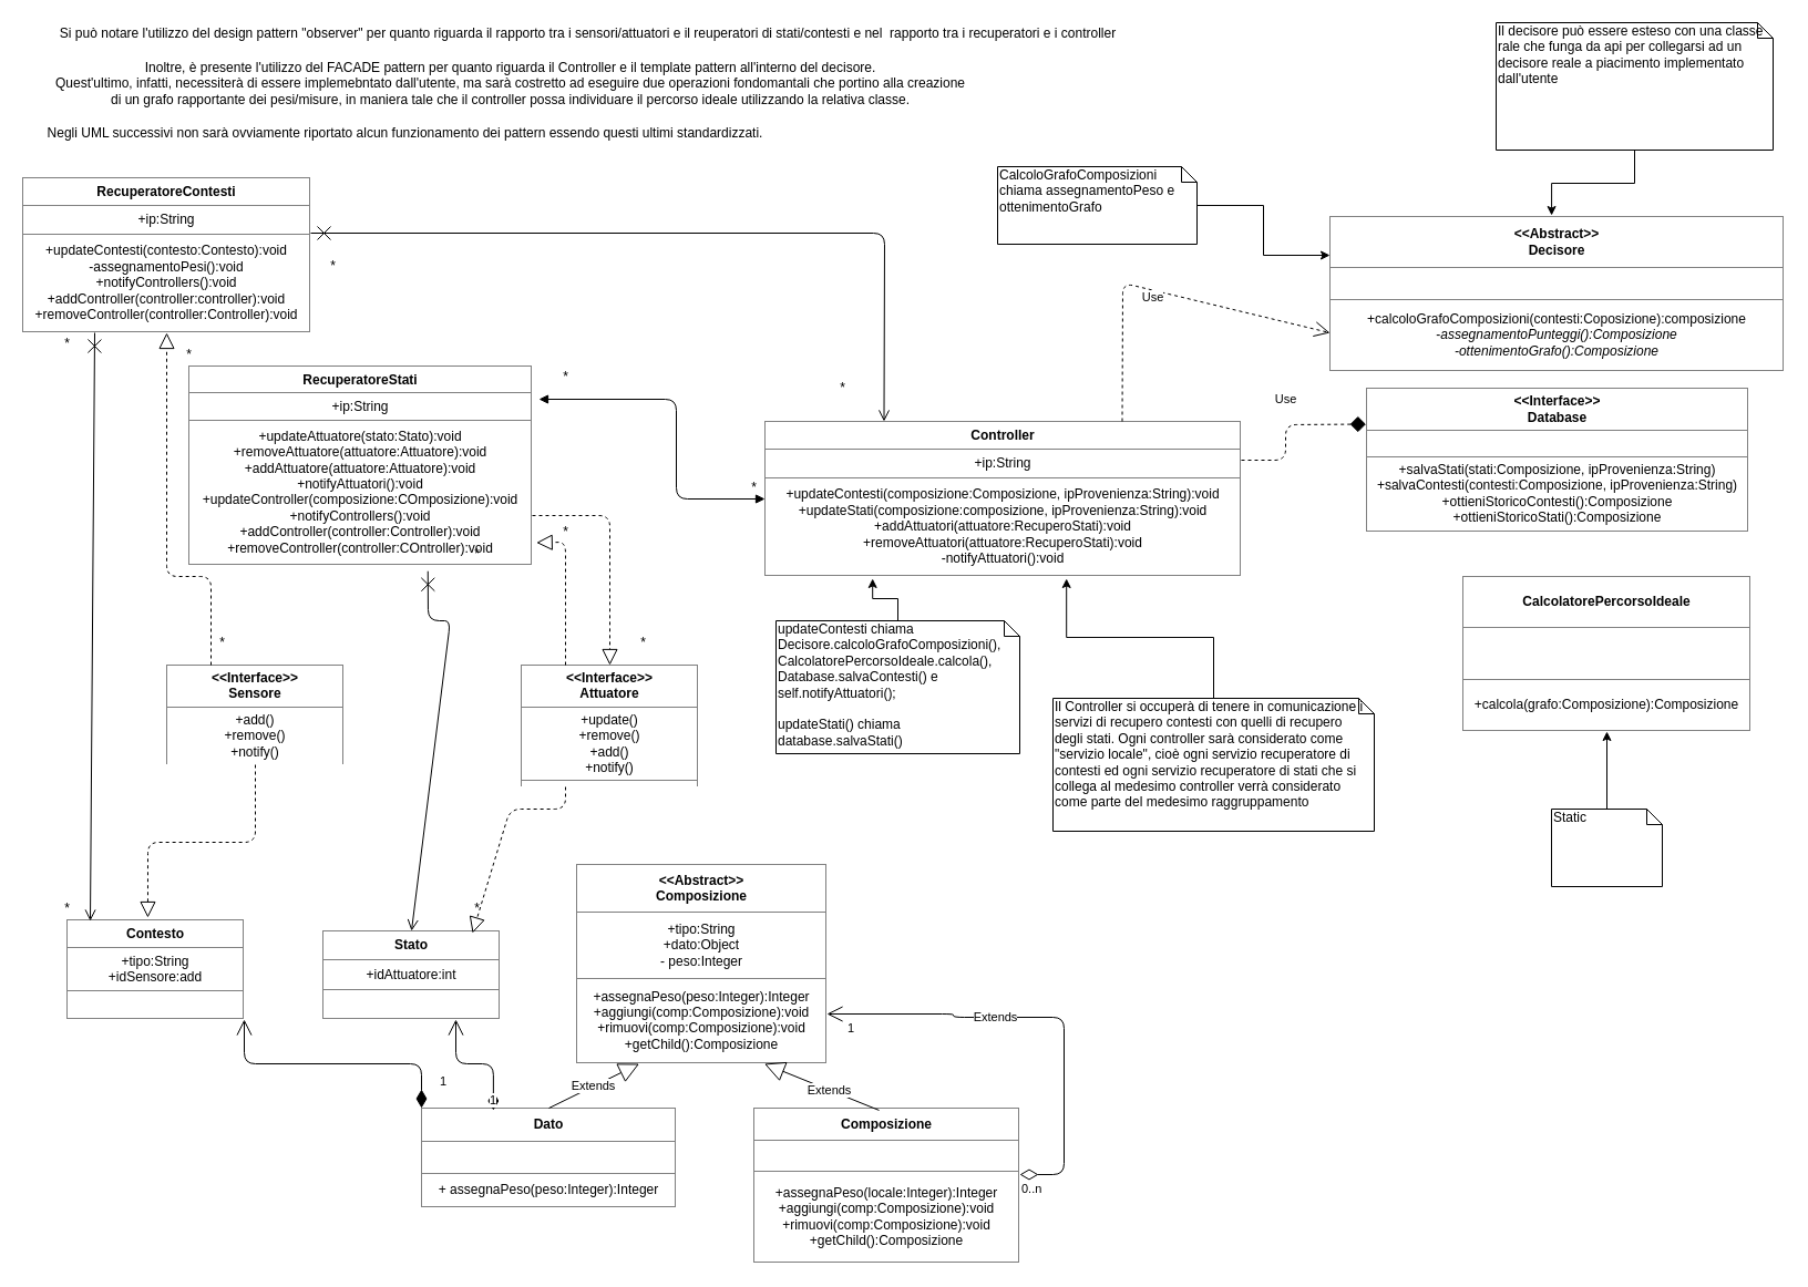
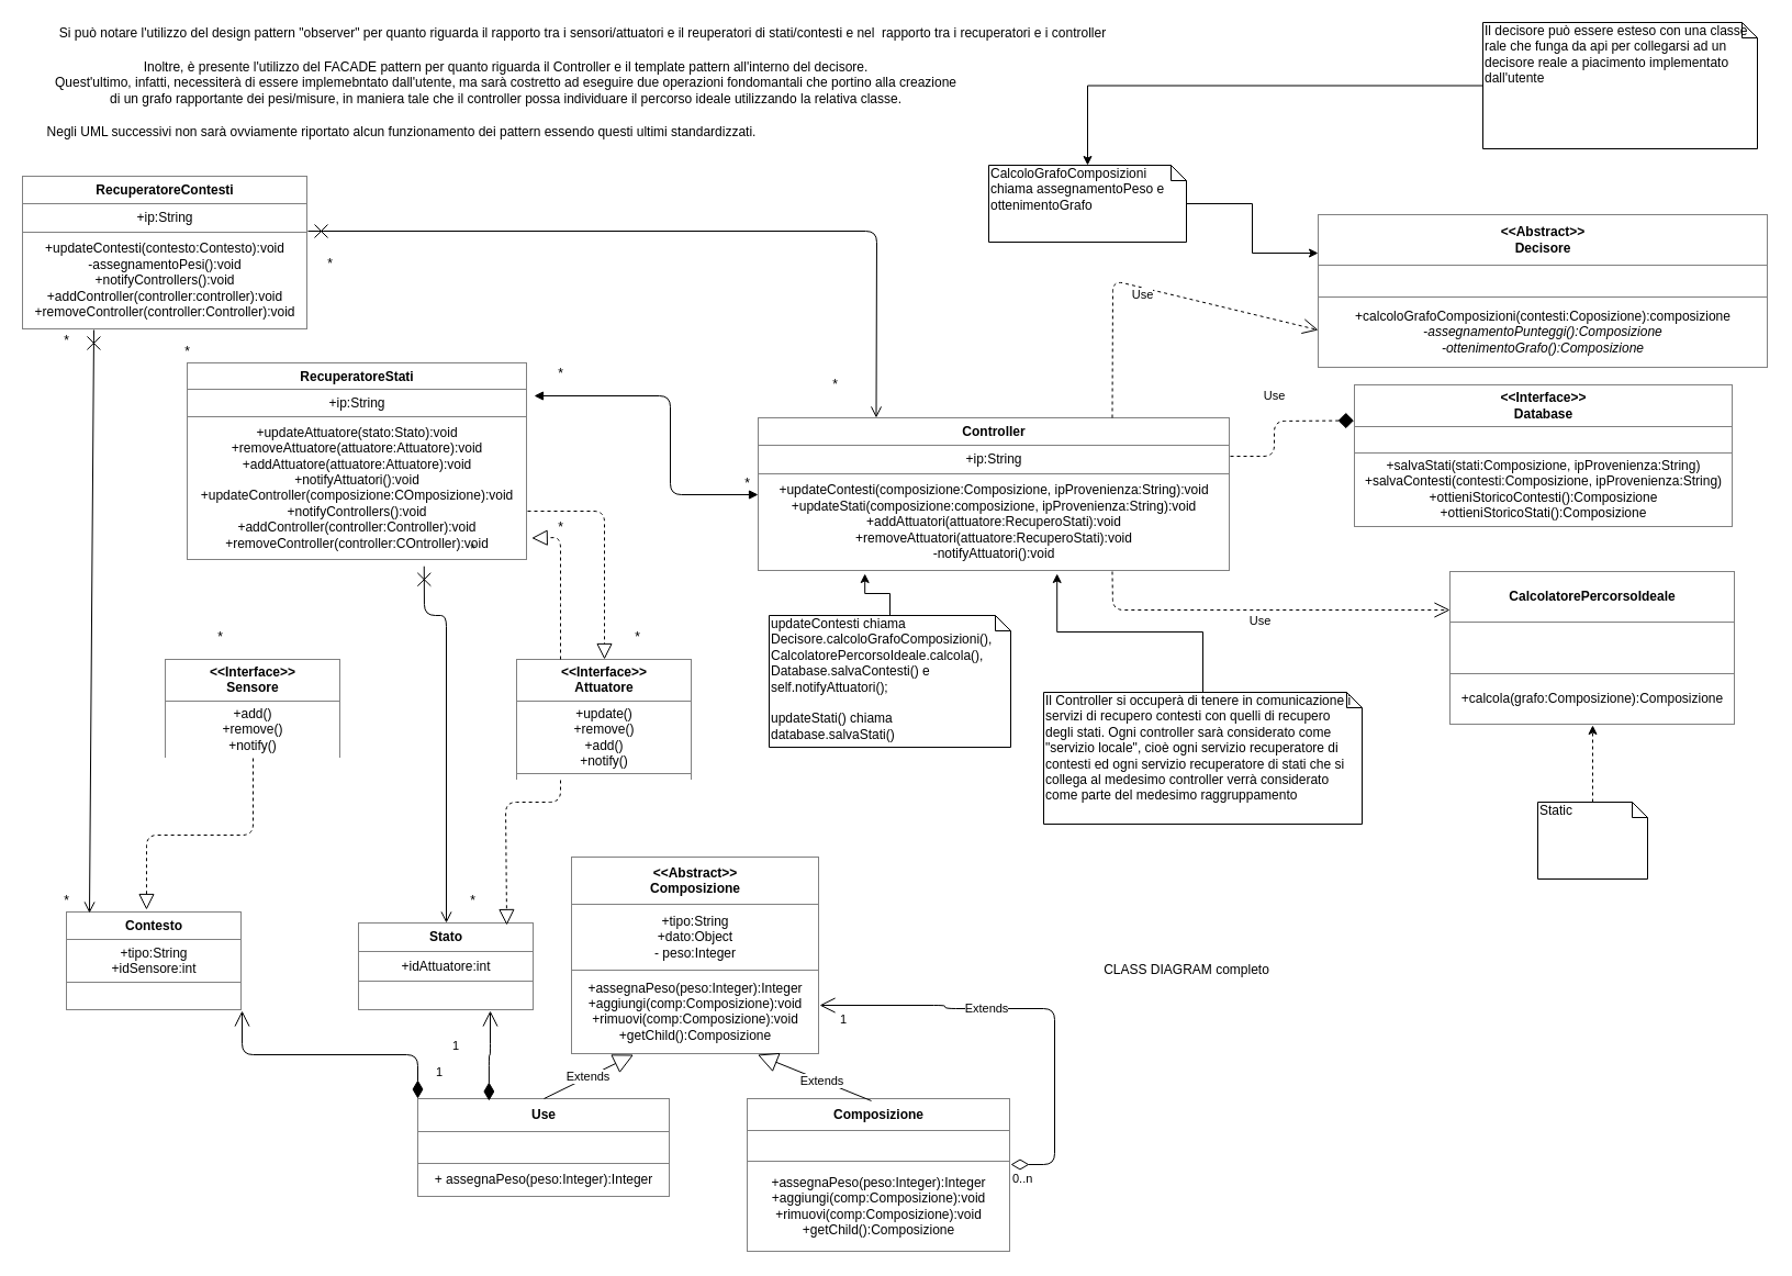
- <mxCell id="40" style="edgeStyle=orthogonalEdgeStyle;rounded=0;orthogonalLoop=1;jettySize=auto;html=1;entryX=0.488;entryY=-0.007;entryDx=0;entryDy=0;entryPerimeter=0;" parent="1" source="41" target="25" edge="1"><mxGeometry relative="1" as="geometry" /></mxCell>
+ <mxCell id="40" style="edgeStyle=orthogonalEdgeStyle;rounded=0;orthogonalLoop=1;jettySize=auto;html=1;" parent="1" source="41" target="37" edge="1"><mxGeometry relative="1" as="geometry" /></mxCell>
- <mxCell id="26" value="" style="endArrow=block;dashed=1;endFill=0;endSize=12;html=1;exitX=0.25;exitY=0;exitDx=0;exitDy=0;entryX=0.5;entryY=1;entryDx=0;entryDy=0;" parent="1" source="12" target="14" edge="1"><mxGeometry width="160" relative="1" as="geometry"><mxPoint x="200" y="540" as="sourcePoint" /><mxPoint x="360" y="540" as="targetPoint" /><Array as="points"><mxPoint x="190" y="520" /><mxPoint x="150" y="520" /></Array></mxGeometry></mxCell>
+ <mxCell id="34" value="Use" style="endArrow=open;endSize=12;dashed=1;html=1;exitX=0.75;exitY=1;exitDx=0;exitDy=0;entryX=0;entryY=0.25;entryDx=0;entryDy=0;" parent="1" source="22" target="32" edge="1"><mxGeometry x="-0.014" y="-10" width="160" relative="1" as="geometry"><mxPoint x="1030" y="560" as="sourcePoint" /><mxPoint x="1190" y="560" as="targetPoint" /><Array as="points"><mxPoint x="1013" y="555" /></Array><mxPoint as="offset" /></mxGeometry></mxCell>
- <mxCell id="42" style="edgeStyle=orthogonalEdgeStyle;rounded=0;orthogonalLoop=1;jettySize=auto;html=1;entryX=0.5;entryY=1;entryDx=0;entryDy=0;" parent="1" source="43" target="32" edge="1"><mxGeometry relative="1" as="geometry" /></mxCell>
+ <mxCell id="42" style="edgeStyle=orthogonalEdgeStyle;rounded=0;orthogonalLoop=1;jettySize=auto;html=1;entryX=0.5;entryY=1;entryDx=0;entryDy=0;dashed=1;" parent="1" source="43" target="32" edge="1"><mxGeometry relative="1" as="geometry" /></mxCell>
- <mxCell id="7" value="&lt;table style=&quot;width: 100% ; height: 100% ; border-collapse: collapse&quot; width=&quot;100%&quot; cellpadding=&quot;4&quot; border=&quot;1&quot;&gt;&lt;tbody&gt;&lt;tr&gt;&lt;th align=&quot;center&quot;&gt;Contesto&lt;br&gt;&lt;/th&gt;&lt;/tr&gt;&lt;tr&gt;&lt;td align=&quot;center&quot;&gt;+tipo:String&lt;br&gt;+idSensore:add&lt;br&gt;&lt;/td&gt;&lt;/tr&gt;&lt;tr&gt;&lt;td align=&quot;center&quot;&gt;&lt;br&gt;&lt;/td&gt;&lt;/tr&gt;&lt;/tbody&gt;&lt;/table&gt;" style="text;html=1;strokeColor=none;fillColor=none;overflow=fill;" parent="1" vertex="1"><mxGeometry x="60" y="830" width="160" height="90" as="geometry" /></mxCell>
+ <mxCell id="7" value="&lt;table style=&quot;width: 100% ; height: 100% ; border-collapse: collapse&quot; width=&quot;100%&quot; cellpadding=&quot;4&quot; border=&quot;1&quot;&gt;&lt;tbody&gt;&lt;tr&gt;&lt;th align=&quot;center&quot;&gt;Contesto&lt;br&gt;&lt;/th&gt;&lt;/tr&gt;&lt;tr&gt;&lt;td align=&quot;center&quot;&gt;+tipo:String&lt;br&gt;+idSensore:int&lt;br&gt;&lt;/td&gt;&lt;/tr&gt;&lt;tr&gt;&lt;td align=&quot;center&quot;&gt;&lt;br&gt;&lt;/td&gt;&lt;/tr&gt;&lt;/tbody&gt;&lt;/table&gt;" style="text;html=1;strokeColor=none;fillColor=none;overflow=fill;" parent="1" vertex="1"><mxGeometry x="60" y="830" width="160" height="90" as="geometry" /></mxCell>
- <mxCell id="17" value="&lt;table style=&quot;width: 100% ; height: 100% ; border-collapse: collapse&quot; width=&quot;100%&quot; cellpadding=&quot;4&quot; border=&quot;1&quot;&gt;&lt;tbody&gt;&lt;tr&gt;&lt;th align=&quot;center&quot;&gt;Stato&lt;/th&gt;&lt;/tr&gt;&lt;tr&gt;&lt;td align=&quot;center&quot;&gt;+idAttuatore:int&lt;br&gt;&lt;/td&gt;&lt;/tr&gt;&lt;tr&gt;&lt;td align=&quot;center&quot;&gt;&lt;br&gt;&lt;/td&gt;&lt;/tr&gt;&lt;/tbody&gt;&lt;/table&gt;" style="text;html=1;strokeColor=none;fillColor=none;overflow=fill;" parent="1" vertex="1"><mxGeometry x="291" y="840" width="160" height="80" as="geometry" /></mxCell>
+ <mxCell id="17" value="&lt;table style=&quot;width: 100% ; height: 100% ; border-collapse: collapse&quot; width=&quot;100%&quot; cellpadding=&quot;4&quot; border=&quot;1&quot;&gt;&lt;tbody&gt;&lt;tr&gt;&lt;th align=&quot;center&quot;&gt;Stato&lt;/th&gt;&lt;/tr&gt;&lt;tr&gt;&lt;td align=&quot;center&quot;&gt;+idAttuatore:int&lt;br&gt;&lt;/td&gt;&lt;/tr&gt;&lt;tr&gt;&lt;td align=&quot;center&quot;&gt;&lt;br&gt;&lt;/td&gt;&lt;/tr&gt;&lt;/tbody&gt;&lt;/table&gt;" style="text;html=1;strokeColor=none;fillColor=none;overflow=fill;" parent="1" vertex="1"><mxGeometry x="326" y="840" width="160" height="80" as="geometry" /></mxCell>
+ <mxCell id="44" value="&lt;div&gt;CLASS DIAGRAM completo&lt;/div&gt;&lt;div&gt;&lt;br&gt;&lt;/div&gt;" style="text;html=1;align=center;verticalAlign=middle;resizable=0;points=[];autosize=1;" parent="1" vertex="1"><mxGeometry x="995" y="875" width="170" height="30" as="geometry" /></mxCell>
- <mxCell id="4" value="&lt;table style=&quot;width: 100% ; height: 100% ; border-collapse: collapse&quot; width=&quot;100%&quot; cellpadding=&quot;4&quot; border=&quot;1&quot;&gt;&lt;tbody&gt;&lt;tr&gt;&lt;th align=&quot;center&quot;&gt;Dato&lt;br&gt;&lt;/th&gt;&lt;/tr&gt;&lt;tr&gt;&lt;td align=&quot;center&quot;&gt;&lt;br&gt;&lt;/td&gt;&lt;/tr&gt;&lt;tr&gt;&lt;td align=&quot;center&quot;&gt;+ assegnaPeso(peso:Integer):Integer&lt;br&gt;&lt;/td&gt;&lt;/tr&gt;&lt;/tbody&gt;&lt;/table&gt;" style="text;html=1;strokeColor=none;fillColor=none;overflow=fill;" parent="1" vertex="1"><mxGeometry x="380" y="1000" width="230" height="90" as="geometry" /></mxCell>
+ <mxCell id="4" value="&lt;table style=&quot;width: 100% ; height: 100% ; border-collapse: collapse&quot; width=&quot;100%&quot; cellpadding=&quot;4&quot; border=&quot;1&quot;&gt;&lt;tbody&gt;&lt;tr&gt;&lt;th align=&quot;center&quot;&gt;Use&lt;br&gt;&lt;/th&gt;&lt;/tr&gt;&lt;tr&gt;&lt;td align=&quot;center&quot;&gt;&lt;br&gt;&lt;/td&gt;&lt;/tr&gt;&lt;tr&gt;&lt;td align=&quot;center&quot;&gt;+ assegnaPeso(peso:Integer):Integer&lt;br&gt;&lt;/td&gt;&lt;/tr&gt;&lt;/tbody&gt;&lt;/table&gt;" style="text;html=1;strokeColor=none;fillColor=none;overflow=fill;" parent="1" vertex="1"><mxGeometry x="380" y="1000" width="230" height="90" as="geometry" /></mxCell>
- <mxCell id="3" value="&lt;table style=&quot;width: 100% ; height: 100% ; border-collapse: collapse&quot; width=&quot;100%&quot; cellpadding=&quot;4&quot; border=&quot;1&quot;&gt;&lt;tbody&gt;&lt;tr&gt;&lt;th align=&quot;center&quot;&gt;Composizione&lt;br&gt;&lt;/th&gt;&lt;/tr&gt;&lt;tr&gt;&lt;td align=&quot;center&quot;&gt;&lt;br&gt;&lt;/td&gt;&lt;/tr&gt;&lt;tr&gt;&lt;td align=&quot;center&quot;&gt;+assegnaPeso(locale:Integer):Integer&lt;br&gt;+aggiungi(comp:Composizione):void&lt;br&gt;+rimuovi(comp:Composizione):void&lt;br&gt;+getChild():Composizione&lt;/td&gt;&lt;/tr&gt;&lt;/tbody&gt;&lt;/table&gt;" style="text;html=1;strokeColor=none;fillColor=none;overflow=fill;" parent="1" vertex="1"><mxGeometry x="680" y="1000" width="240" height="140" as="geometry" /></mxCell>
+ <mxCell id="3" value="&lt;table style=&quot;width: 100% ; height: 100% ; border-collapse: collapse&quot; width=&quot;100%&quot; cellpadding=&quot;4&quot; border=&quot;1&quot;&gt;&lt;tbody&gt;&lt;tr&gt;&lt;th align=&quot;center&quot;&gt;Composizione&lt;br&gt;&lt;/th&gt;&lt;/tr&gt;&lt;tr&gt;&lt;td align=&quot;center&quot;&gt;&lt;br&gt;&lt;/td&gt;&lt;/tr&gt;&lt;tr&gt;&lt;td align=&quot;center&quot;&gt;+assegnaPeso(peso:Integer):Integer&lt;br&gt;+aggiungi(comp:Composizione):void&lt;br&gt;+rimuovi(comp:Composizione):void&lt;br&gt;+getChild():Composizione&lt;/td&gt;&lt;/tr&gt;&lt;/tbody&gt;&lt;/table&gt;" style="text;html=1;strokeColor=none;fillColor=none;overflow=fill;" parent="1" vertex="1"><mxGeometry x="680" y="1000" width="240" height="140" as="geometry" /></mxCell>
